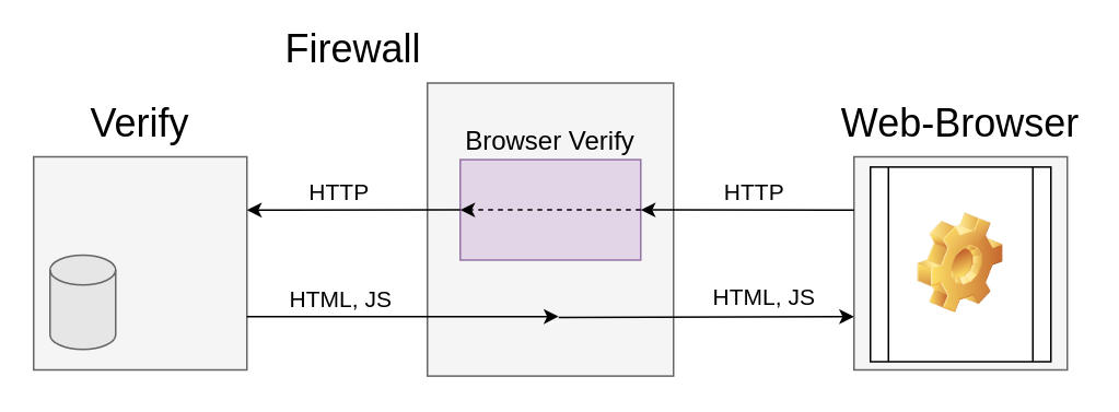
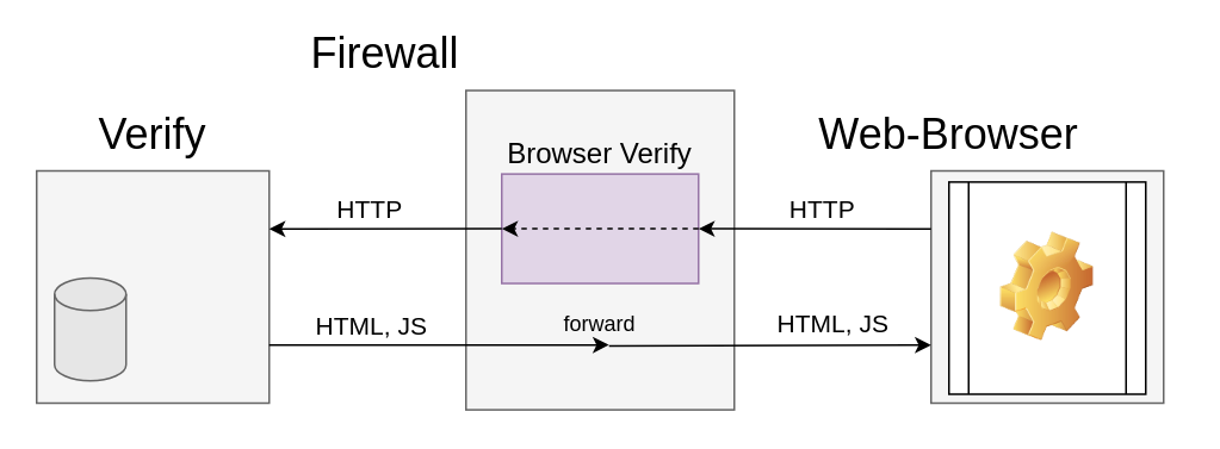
- <mxCell id="6" value="&lt;font style=&quot;font-size: 24px&quot;&gt;Web-Browser&lt;/font&gt;" style="text;html=1;strokeColor=none;fillColor=none;align=center;verticalAlign=middle;whiteSpace=wrap;rounded=0;" vertex="1" parent="1"><mxGeometry x="510" y="65" width="150" height="20" as="geometry" /></mxCell>
+ <mxCell id="6" value="&lt;font style=&quot;font-size: 24px&quot;&gt;Web-Browser&lt;/font&gt;" style="text;html=1;strokeColor=none;fillColor=none;align=center;verticalAlign=middle;whiteSpace=wrap;rounded=0;" vertex="1" parent="1"><mxGeometry x="455" y="65" width="150" height="20" as="geometry" /></mxCell>
+ <mxCell id="20" value="forward" style="text;html=1;strokeColor=none;fillColor=none;align=center;verticalAlign=middle;whiteSpace=wrap;rounded=0;" vertex="1" parent="1"><mxGeometry x="260" y="170.5" width="150" height="20" as="geometry" /></mxCell>
